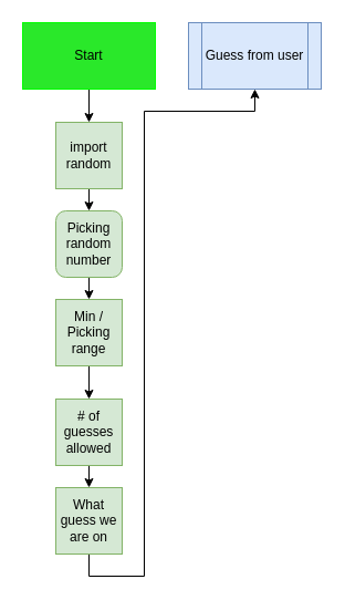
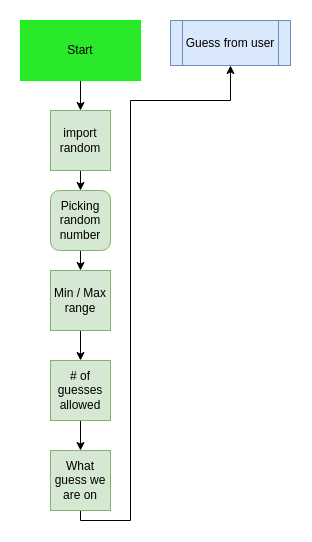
- <mxCell id="14" value="Guess from user" style="shape=process;whiteSpace=wrap;html=1;backgroundOutline=1;fillColor=#dae8fc;strokeColor=#6c8ebf;" vertex="1" parent="1"><mxGeometry x="170" y="20" width="120" height="60" as="geometry" /></mxCell>
+ <mxCell id="14" value="Guess from user" style="shape=process;whiteSpace=wrap;html=1;backgroundOutline=1;fillColor=#dae8fc;strokeColor=#6c8ebf;" vertex="1" parent="1"><mxGeometry x="170" y="20" width="120" height="45" as="geometry" /></mxCell>
- <mxCell id="9" value="Min / Picking range" style="whiteSpace=wrap;html=1;aspect=fixed;strokeColor=#82b366;fillColor=#d5e8d4;" vertex="1" parent="1"><mxGeometry x="50" y="270" width="60" height="60" as="geometry" /></mxCell>
+ <mxCell id="9" value="Min / Max range" style="whiteSpace=wrap;html=1;aspect=fixed;strokeColor=#82b366;fillColor=#d5e8d4;" vertex="1" parent="1"><mxGeometry x="50" y="270" width="60" height="60" as="geometry" /></mxCell>
- <mxCell id="13" value="What guess we are on" style="whiteSpace=wrap;html=1;aspect=fixed;fillColor=#d5e8d4;strokeColor=#82b366;" vertex="1" parent="1"><mxGeometry x="50" y="440" width="60" height="60" as="geometry" /></mxCell>
+ <mxCell id="13" value="What guess we are on" style="whiteSpace=wrap;html=1;aspect=fixed;fillColor=#d5e8d4;strokeColor=#82b366;" vertex="1" parent="1"><mxGeometry x="50" y="450" width="60" height="60" as="geometry" /></mxCell>
